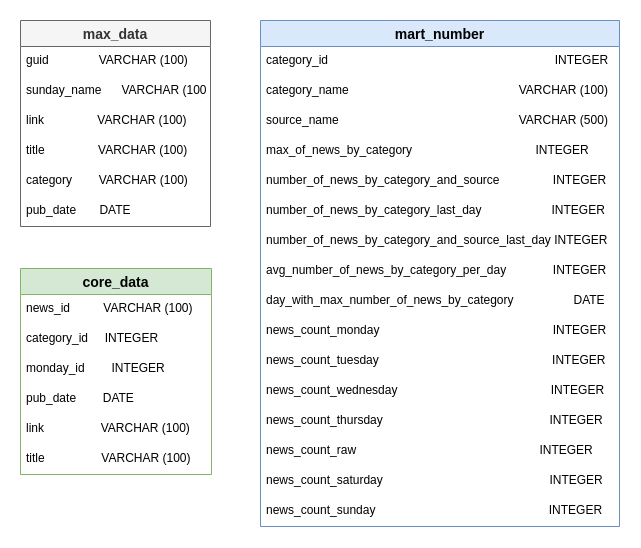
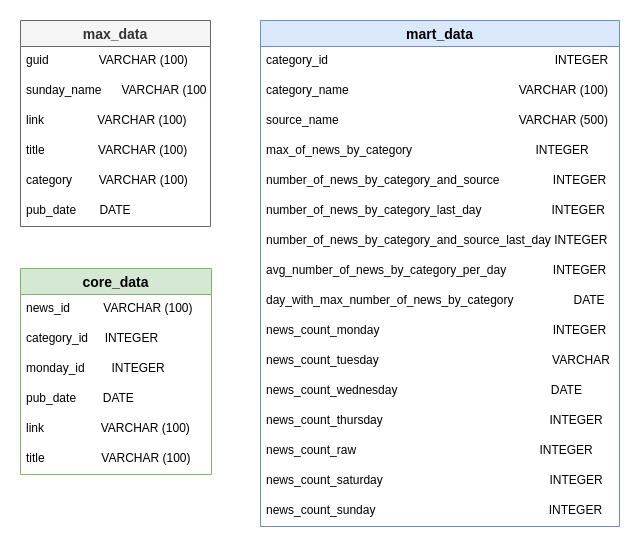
- <mxCell id="16" value="mart_number" style="swimlane;fontStyle=1;childLayout=stackLayout;horizontal=1;startSize=26;horizontalStack=0;resizeParent=1;resizeParentMax=0;resizeLast=0;collapsible=1;marginBottom=0;align=center;fontSize=14;fillColor=#dae8fc;strokeColor=#6c8ebf;" vertex="1" parent="1"><mxGeometry x="260" y="20" width="359" height="506" as="geometry" /></mxCell>
+ <mxCell id="16" value="mart_data" style="swimlane;fontStyle=1;childLayout=stackLayout;horizontal=1;startSize=26;horizontalStack=0;resizeParent=1;resizeParentMax=0;resizeLast=0;collapsible=1;marginBottom=0;align=center;fontSize=14;fillColor=#dae8fc;strokeColor=#6c8ebf;" vertex="1" parent="1"><mxGeometry x="260" y="20" width="359" height="506" as="geometry" /></mxCell>
- <mxCell id="27" value="news_count_tuesday                                                    INTEGER" style="text;strokeColor=none;fillColor=none;spacingLeft=4;spacingRight=4;overflow=hidden;rotatable=0;points=[[0,0.5],[1,0.5]];portConstraint=eastwest;fontSize=12;" vertex="1" parent="16"><mxGeometry y="326" width="359" height="30" as="geometry" /></mxCell>
+ <mxCell id="27" value="news_count_tuesday                                                    VARCHAR" style="text;strokeColor=none;fillColor=none;spacingLeft=4;spacingRight=4;overflow=hidden;rotatable=0;points=[[0,0.5],[1,0.5]];portConstraint=eastwest;fontSize=12;" vertex="1" parent="16"><mxGeometry y="326" width="359" height="30" as="geometry" /></mxCell>
- <mxCell id="28" value="news_count_wednesday                                              INTEGER" style="text;strokeColor=none;fillColor=none;spacingLeft=4;spacingRight=4;overflow=hidden;rotatable=0;points=[[0,0.5],[1,0.5]];portConstraint=eastwest;fontSize=12;" vertex="1" parent="16"><mxGeometry y="356" width="359" height="30" as="geometry" /></mxCell>
+ <mxCell id="28" value="news_count_wednesday                                              DATE" style="text;strokeColor=none;fillColor=none;spacingLeft=4;spacingRight=4;overflow=hidden;rotatable=0;points=[[0,0.5],[1,0.5]];portConstraint=eastwest;fontSize=12;" vertex="1" parent="16"><mxGeometry y="356" width="359" height="30" as="geometry" /></mxCell>
